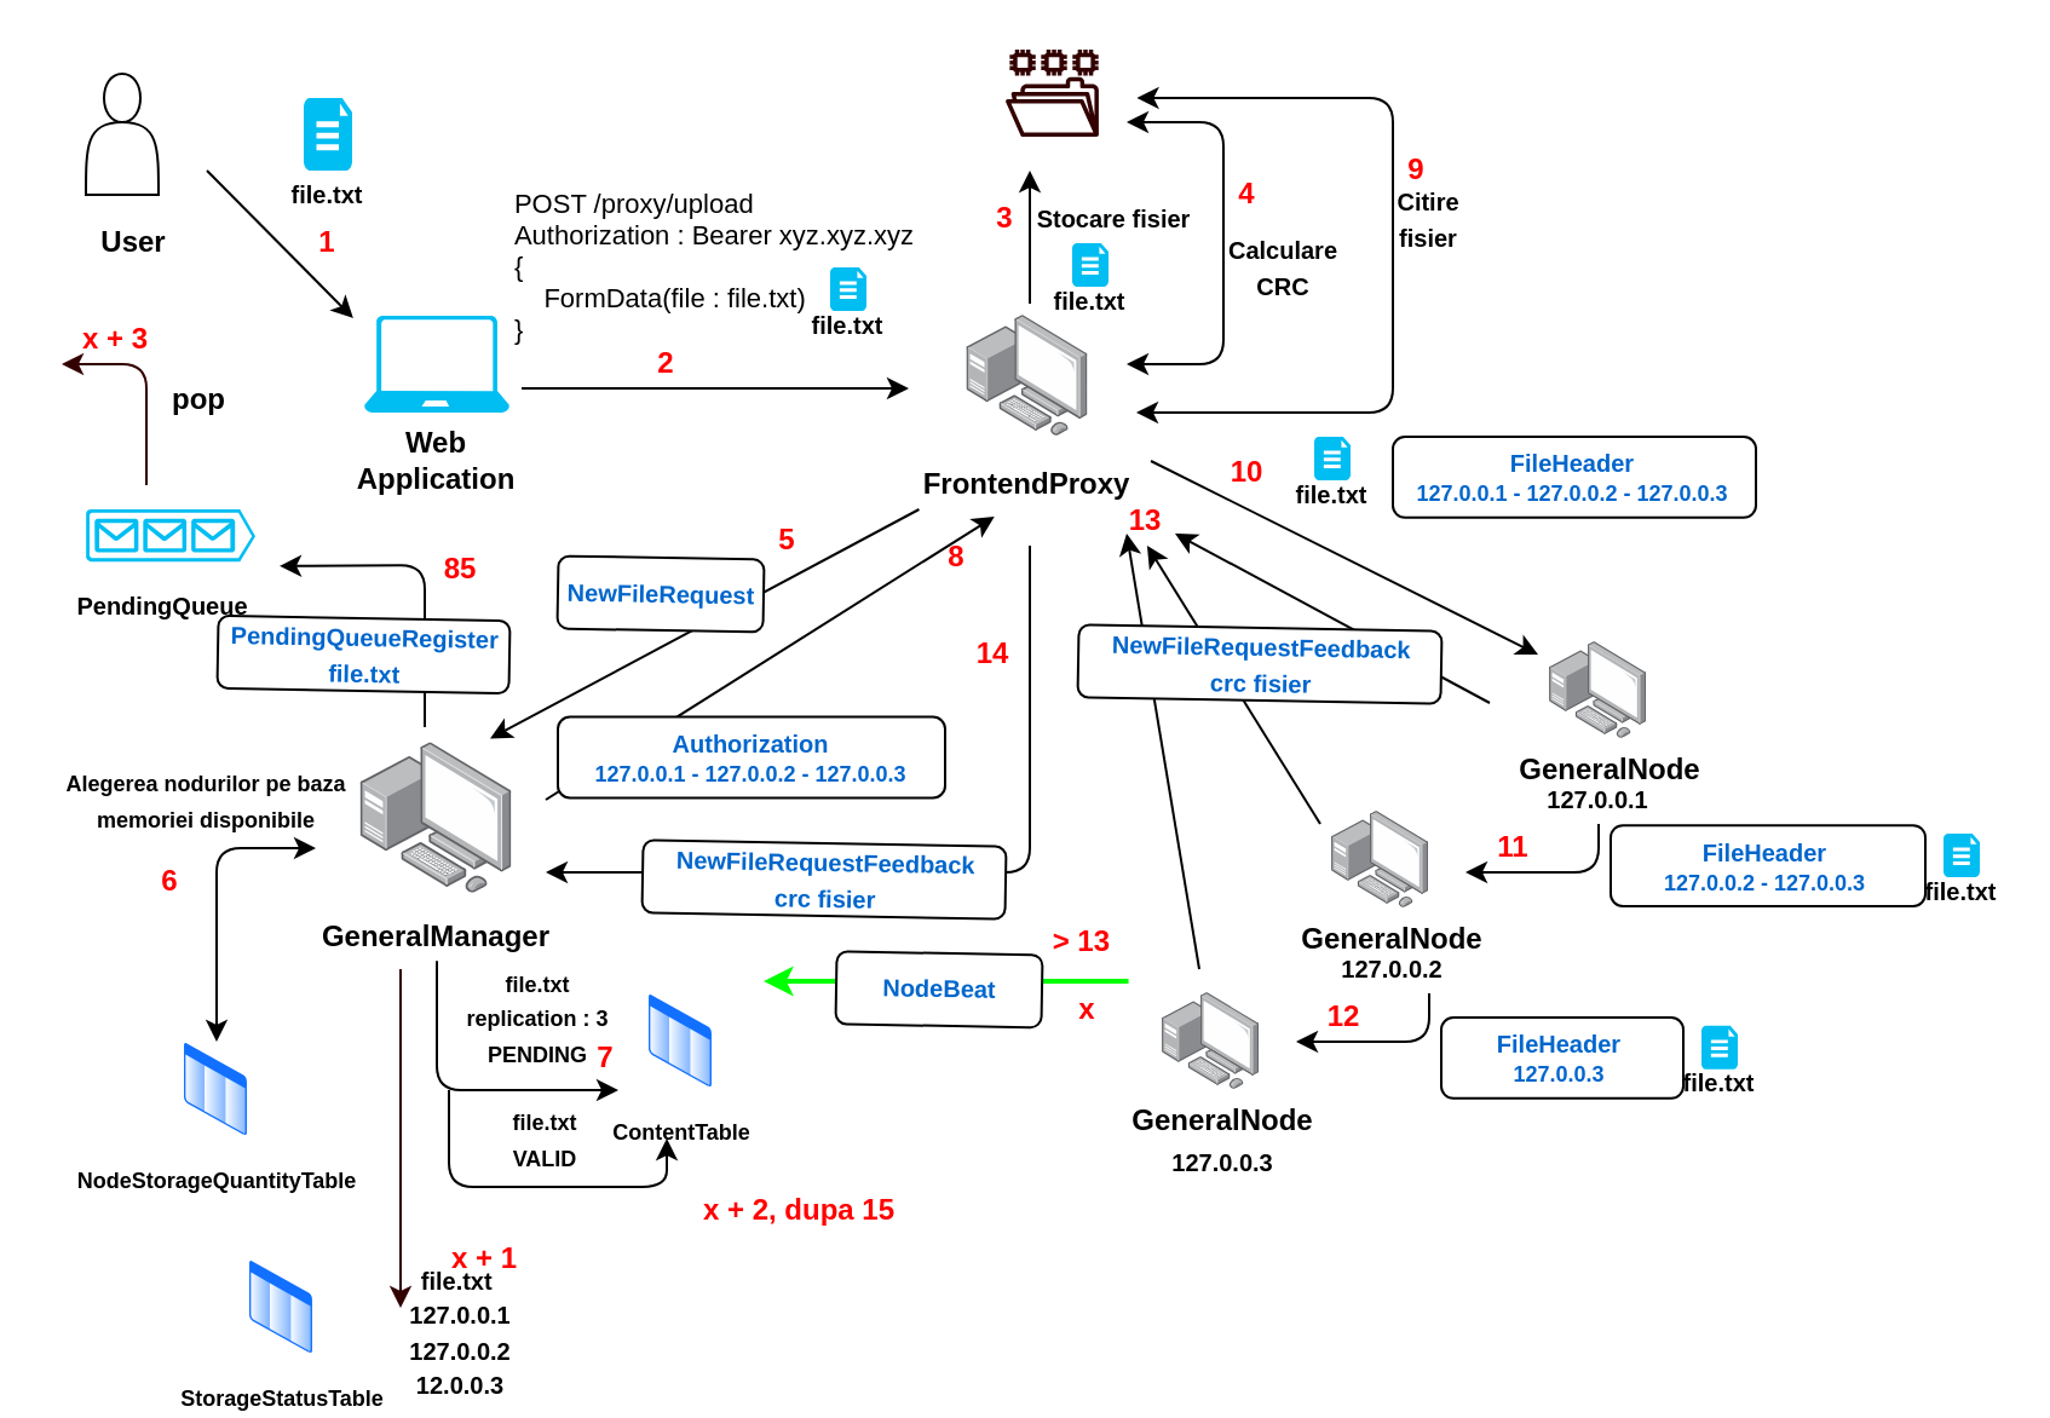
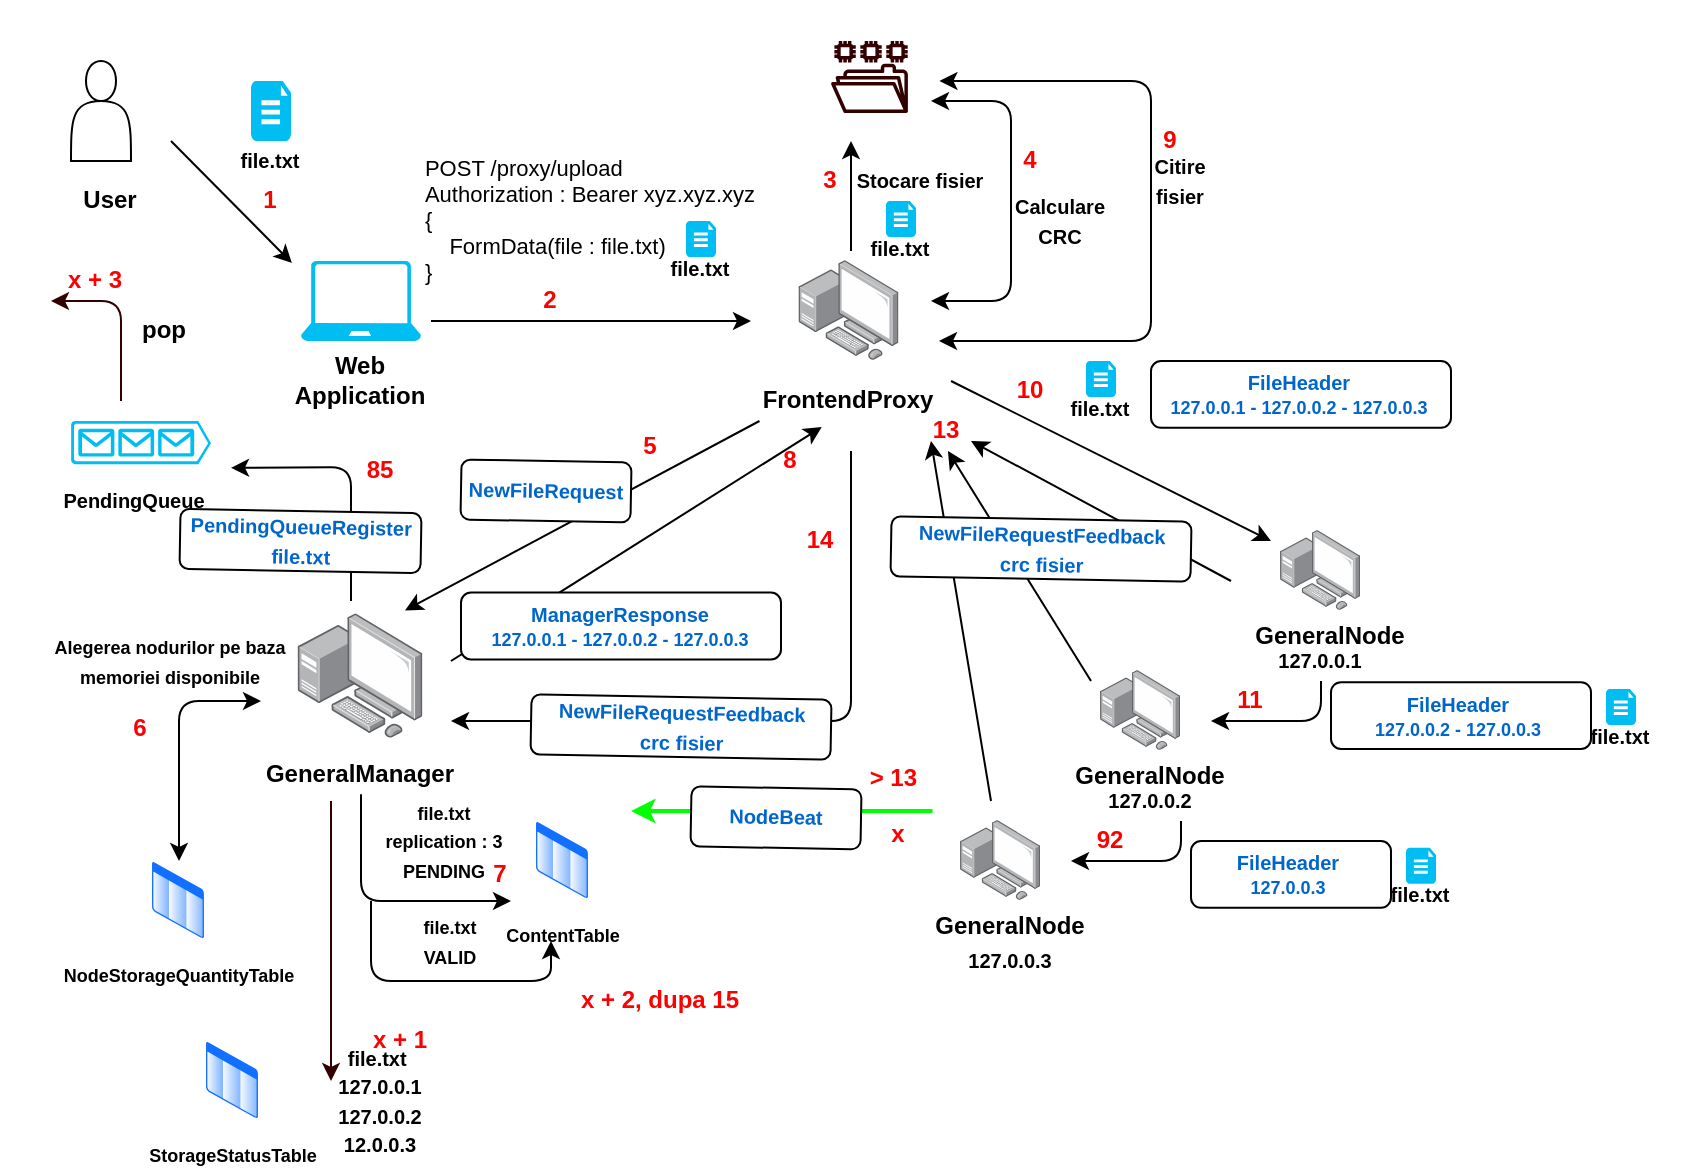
- <mxCell id="51" value="&lt;font color=&quot;#0066cc&quot;&gt;&lt;span style=&quot;font-size: 10px&quot;&gt;&lt;b&gt;Authorization&lt;/b&gt;&lt;/span&gt;&lt;/font&gt;" style="text;html=1;strokeColor=none;fillColor=none;align=center;verticalAlign=middle;whiteSpace=wrap;rounded=0;strokeWidth=2;" vertex="1" parent="50"><mxGeometry x="0.15" width="139.85" height="22.28" as="geometry" /></mxCell>
+ <mxCell id="51" value="&lt;font color=&quot;#0066cc&quot;&gt;&lt;span style=&quot;font-size: 10px&quot;&gt;&lt;b&gt;ManagerResponse&lt;/b&gt;&lt;/span&gt;&lt;/font&gt;" style="text;html=1;strokeColor=none;fillColor=none;align=center;verticalAlign=middle;whiteSpace=wrap;rounded=0;strokeWidth=2;" vertex="1" parent="50"><mxGeometry x="0.15" width="139.85" height="22.28" as="geometry" /></mxCell>
- <mxCell id="100" value="&lt;font color=&quot;#ff0000&quot;&gt;&lt;b&gt;12&lt;/b&gt;&lt;/font&gt;" style="text;html=1;strokeColor=none;fillColor=none;align=center;verticalAlign=middle;whiteSpace=wrap;rounded=0;" vertex="1" parent="1"><mxGeometry x="535" y="410" width="40" height="20" as="geometry" /></mxCell>
+ <mxCell id="100" value="&lt;font color=&quot;#ff0000&quot;&gt;&lt;b&gt;92&lt;/b&gt;&lt;/font&gt;" style="text;html=1;strokeColor=none;fillColor=none;align=center;verticalAlign=middle;whiteSpace=wrap;rounded=0;" vertex="1" parent="1"><mxGeometry x="535" y="410" width="40" height="20" as="geometry" /></mxCell>
